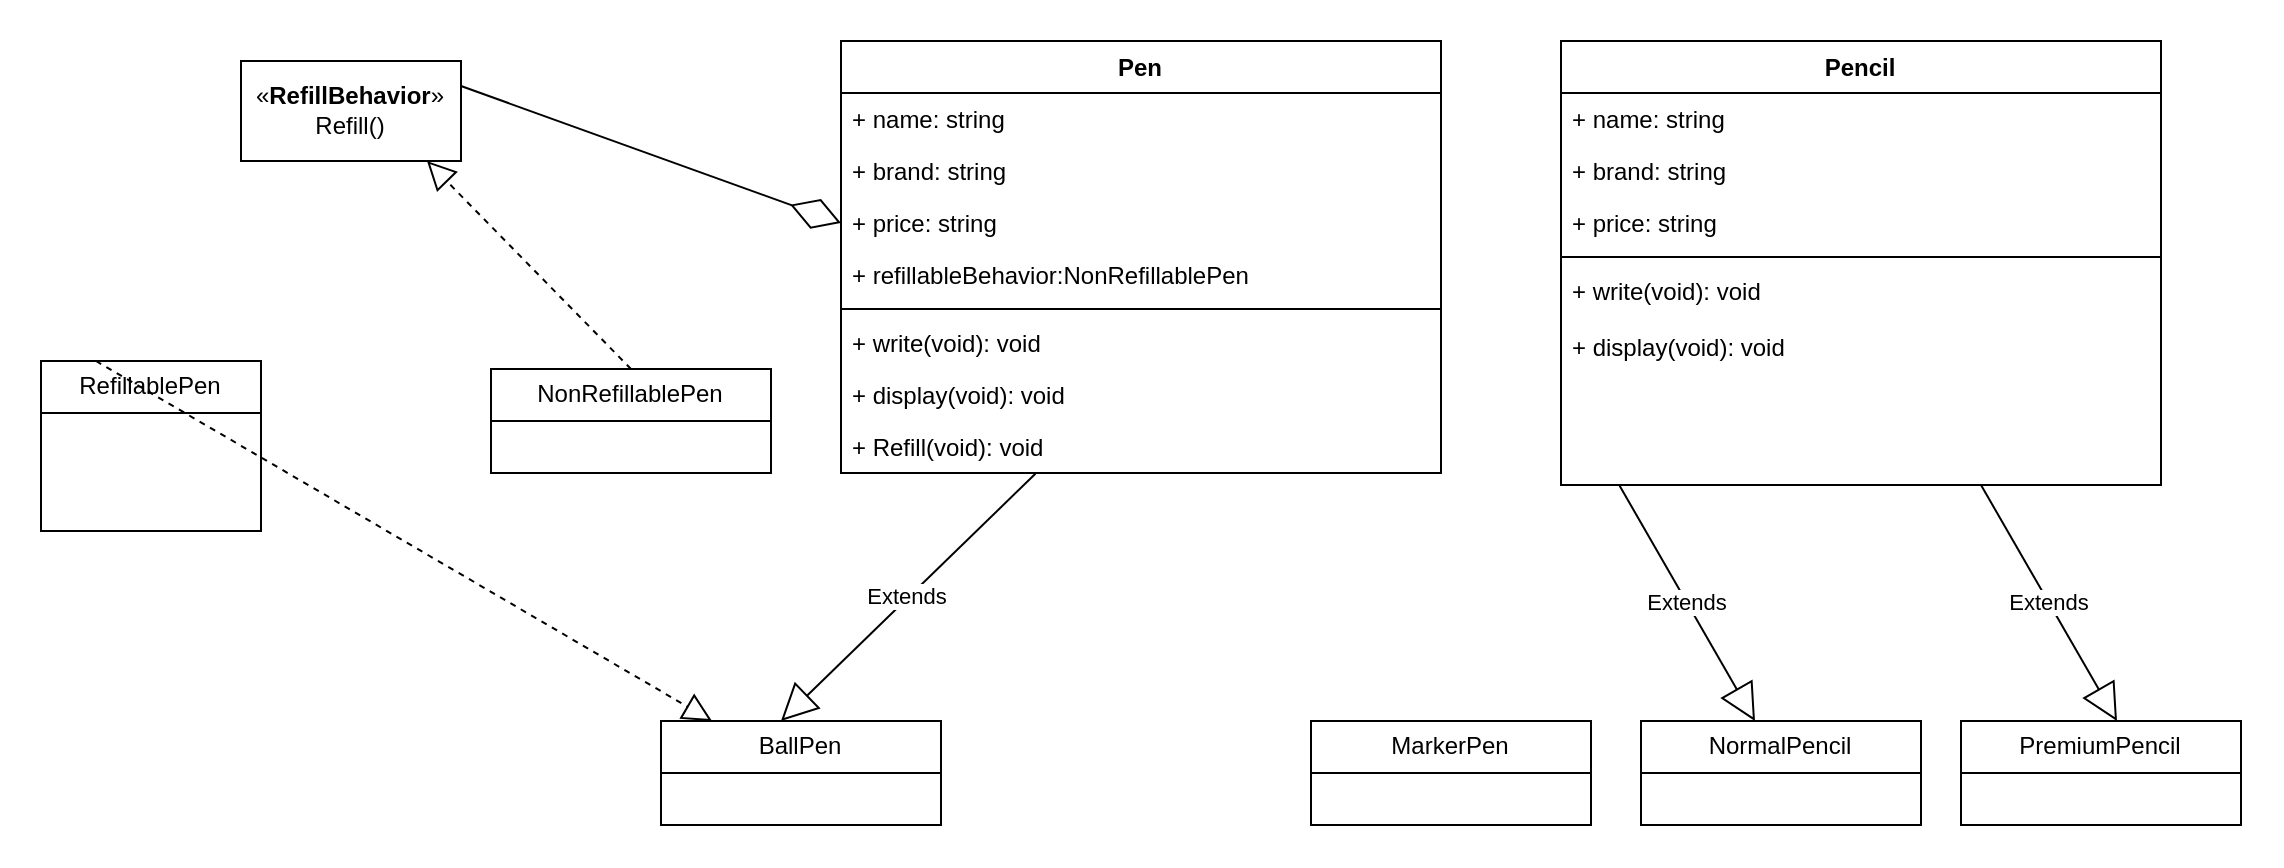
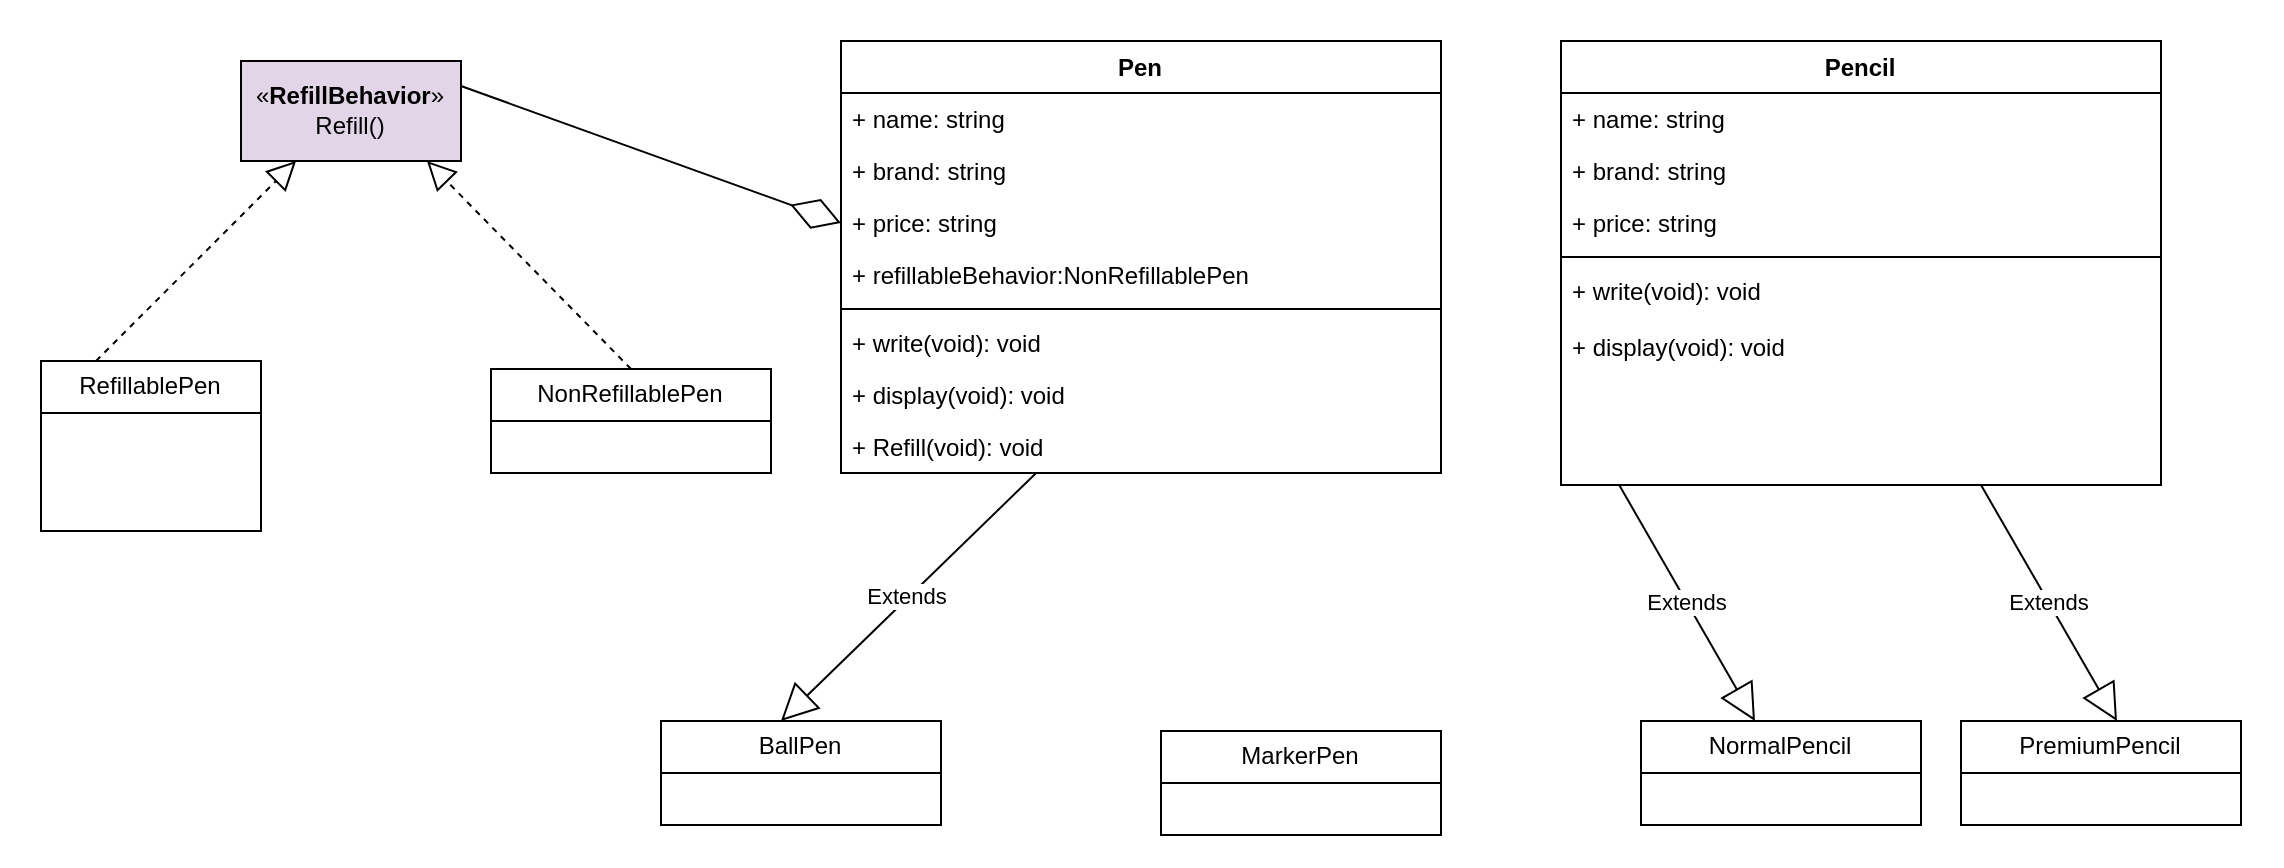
- <mxCell id="25" value="«&lt;b style=&quot;border-color: var(--border-color);&quot;&gt;RefillBehavior&lt;/b&gt;»&lt;br&gt;Refill()" style="html=1;whiteSpace=wrap;" parent="1" vertex="1"><mxGeometry x="120" y="30" width="110" height="50" as="geometry" /></mxCell>
+ <mxCell id="25" value="«&lt;b style=&quot;border-color: var(--border-color);&quot;&gt;RefillBehavior&lt;/b&gt;»&lt;br&gt;Refill()" style="html=1;whiteSpace=wrap;fillColor=#e1d5e7;" parent="1" vertex="1"><mxGeometry x="120" y="30" width="110" height="50" as="geometry" /></mxCell>
- <mxCell id="28" value="" style="endArrow=block;dashed=1;endFill=0;endSize=12;html=1;rounded=0;exitX=0.25;exitY=0;exitDx=0;exitDy=0;" parent="1" source="26" target="12" edge="1"><mxGeometry width="160" relative="1" as="geometry"><mxPoint x="-10" y="150" as="sourcePoint" /><mxPoint x="150" y="150" as="targetPoint" /></mxGeometry></mxCell>
+ <mxCell id="28" value="" style="endArrow=block;dashed=1;endFill=0;endSize=12;html=1;rounded=0;entryX=0.25;entryY=1;entryDx=0;entryDy=0;exitX=0.25;exitY=0;exitDx=0;exitDy=0;" parent="1" source="26" target="25" edge="1"><mxGeometry width="160" relative="1" as="geometry"><mxPoint x="-10" y="150" as="sourcePoint" /><mxPoint x="150" y="150" as="targetPoint" /></mxGeometry></mxCell>
- <mxCell id="13" value="MarkerPen" style="swimlane;fontStyle=0;childLayout=stackLayout;horizontal=1;startSize=26;fillColor=none;horizontalStack=0;resizeParent=1;resizeParentMax=0;resizeLast=0;collapsible=1;marginBottom=0;whiteSpace=wrap;html=1;" parent="1" vertex="1"><mxGeometry x="655" y="360" width="140" height="52" as="geometry" /></mxCell>
+ <mxCell id="13" value="MarkerPen" style="swimlane;fontStyle=0;childLayout=stackLayout;horizontal=1;startSize=26;fillColor=none;horizontalStack=0;resizeParent=1;resizeParentMax=0;resizeLast=0;collapsible=1;marginBottom=0;whiteSpace=wrap;html=1;" parent="1" vertex="1"><mxGeometry x="580" y="365" width="140" height="52" as="geometry" /></mxCell>
